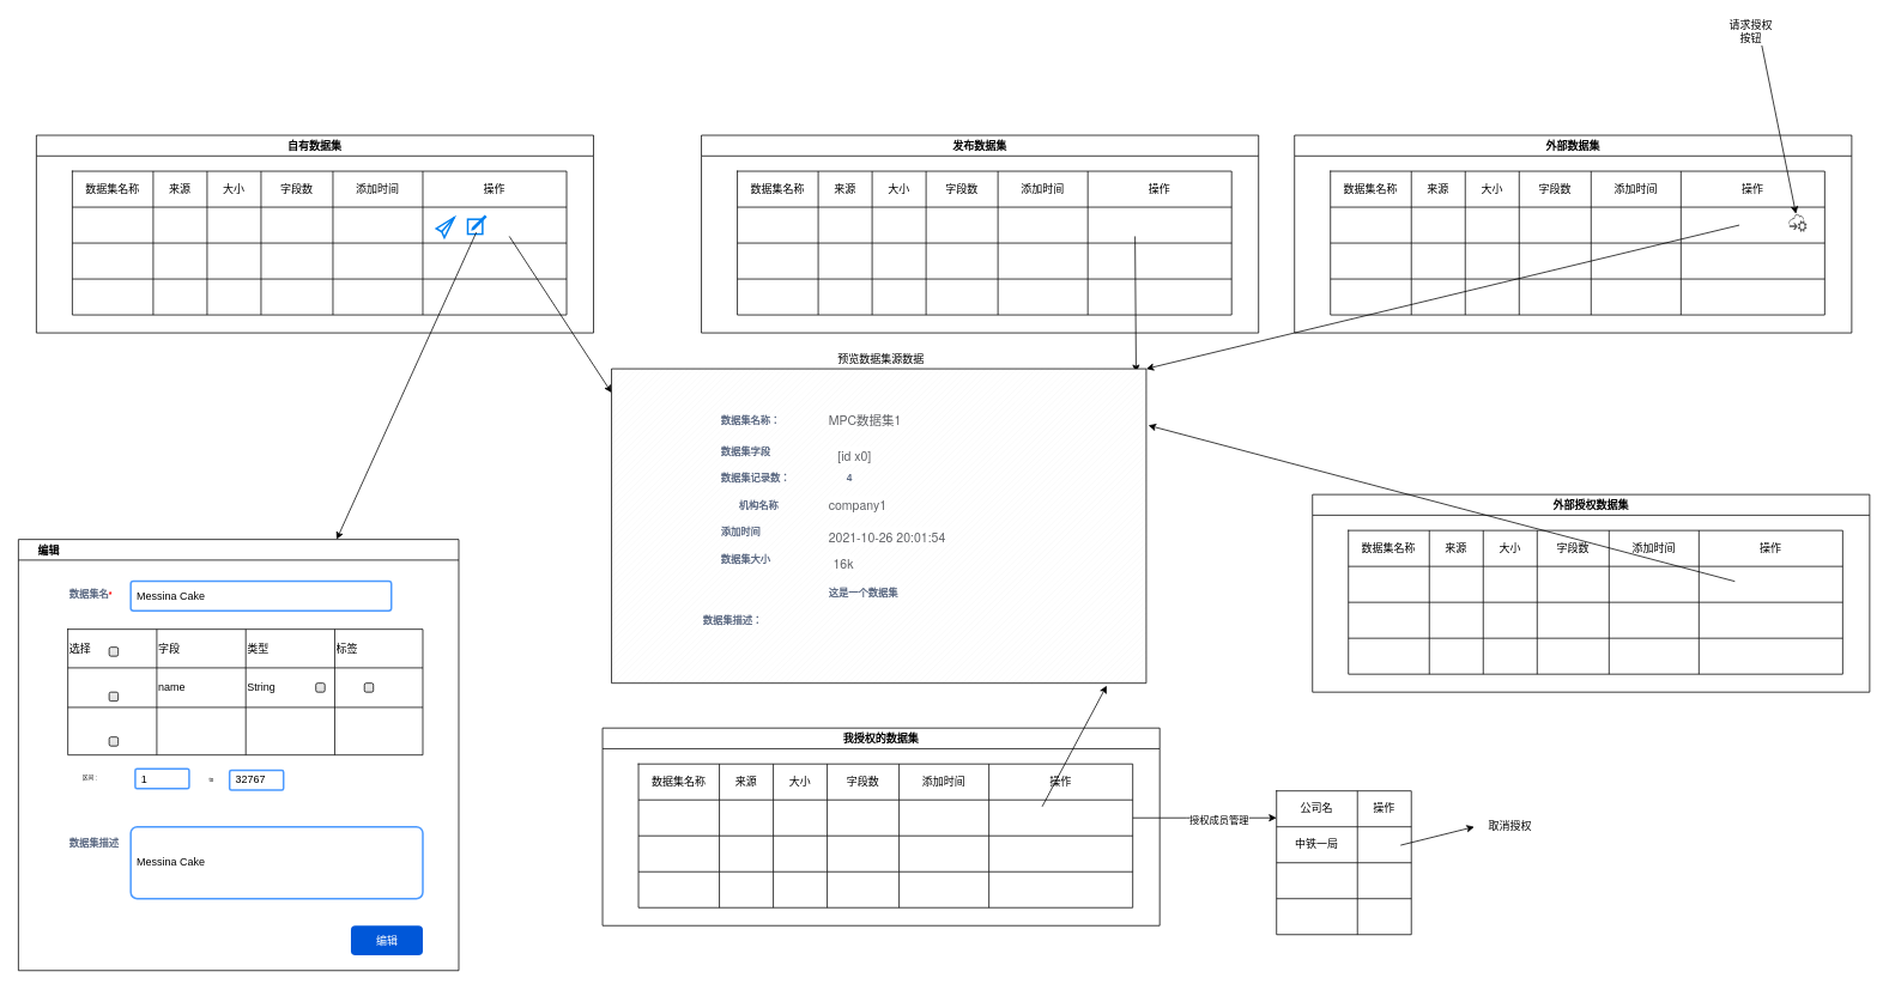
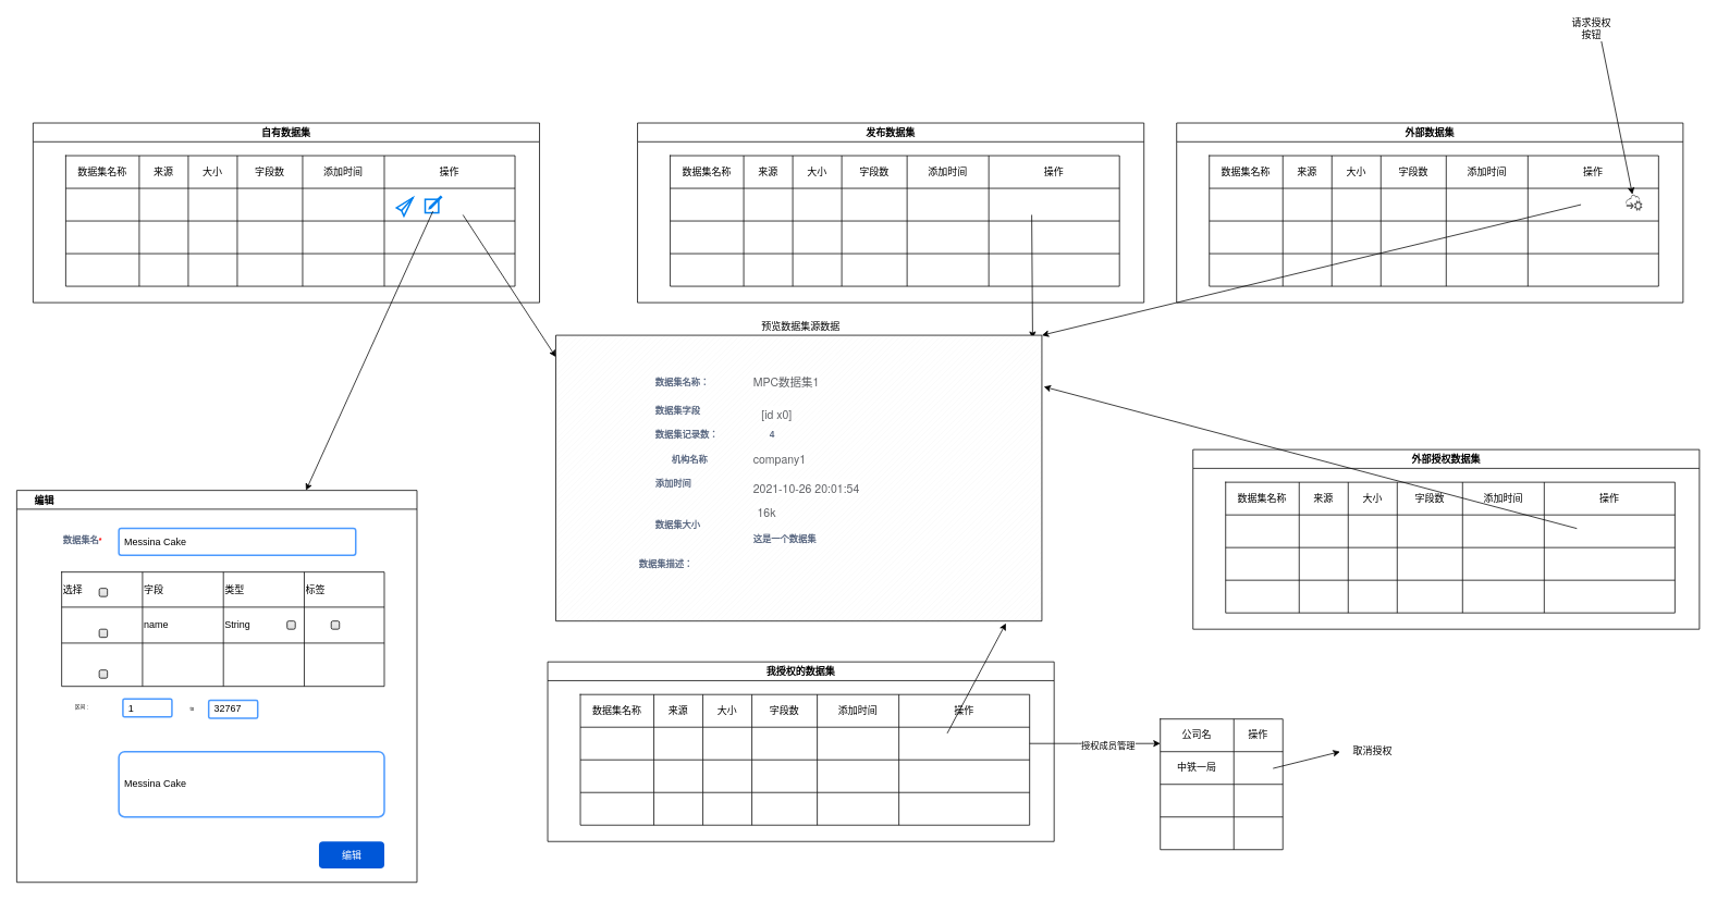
- <mxCell id="200" value="数据集大小" style="fillColor=none;strokeColor=none;html=1;fontSize=11;fontStyle=0;align=left;fontColor=#596780;fontStyle=1;fontSize=11" parent="1" vertex="1"><mxGeometry x="800" y="610" width="80" height="23.5" as="geometry" /></mxCell>
+ <mxCell id="200" value="数据集大小" style="fillColor=none;strokeColor=none;html=1;fontSize=11;fontStyle=0;align=left;fontColor=#596780;fontStyle=1;fontSize=11" parent="1" vertex="1"><mxGeometry x="800" y="630" width="80" height="23.5" as="geometry" /></mxCell>
- <mxCell id="239" value="&lt;sup&gt;&lt;span style=&quot;font-size: 11px&quot;&gt;数据集描述&lt;/span&gt;&lt;/sup&gt;" style="fillColor=none;strokeColor=none;html=1;fontSize=11;fontStyle=0;align=left;fontColor=#596780;fontStyle=1;fontSize=11" vertex="1" parent="210"><mxGeometry x="55" y="330" width="70" height="20" as="geometry" /></mxCell>
